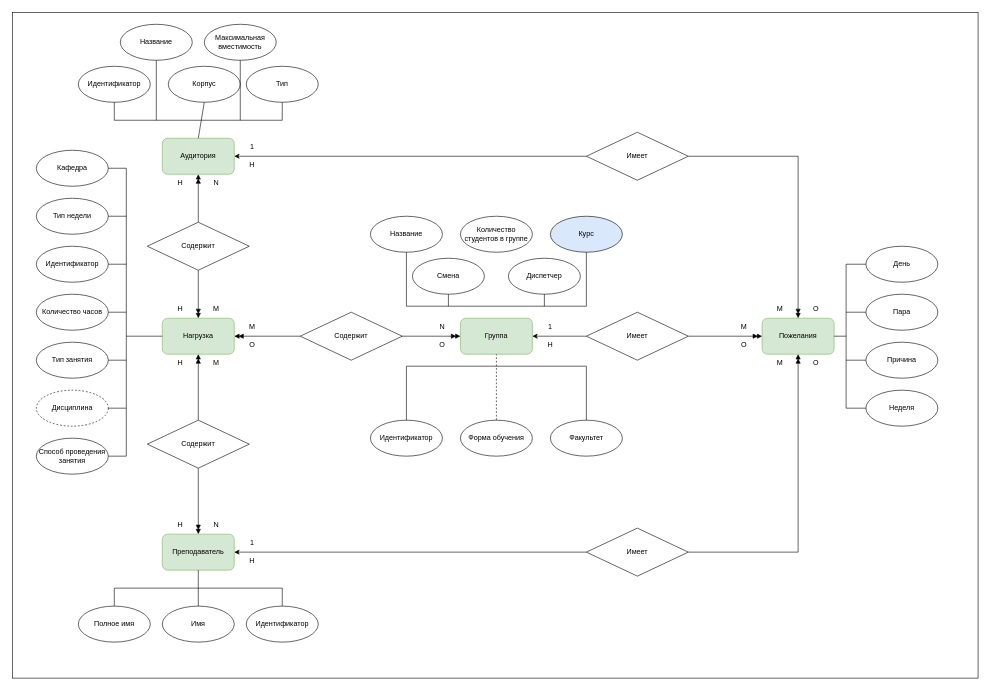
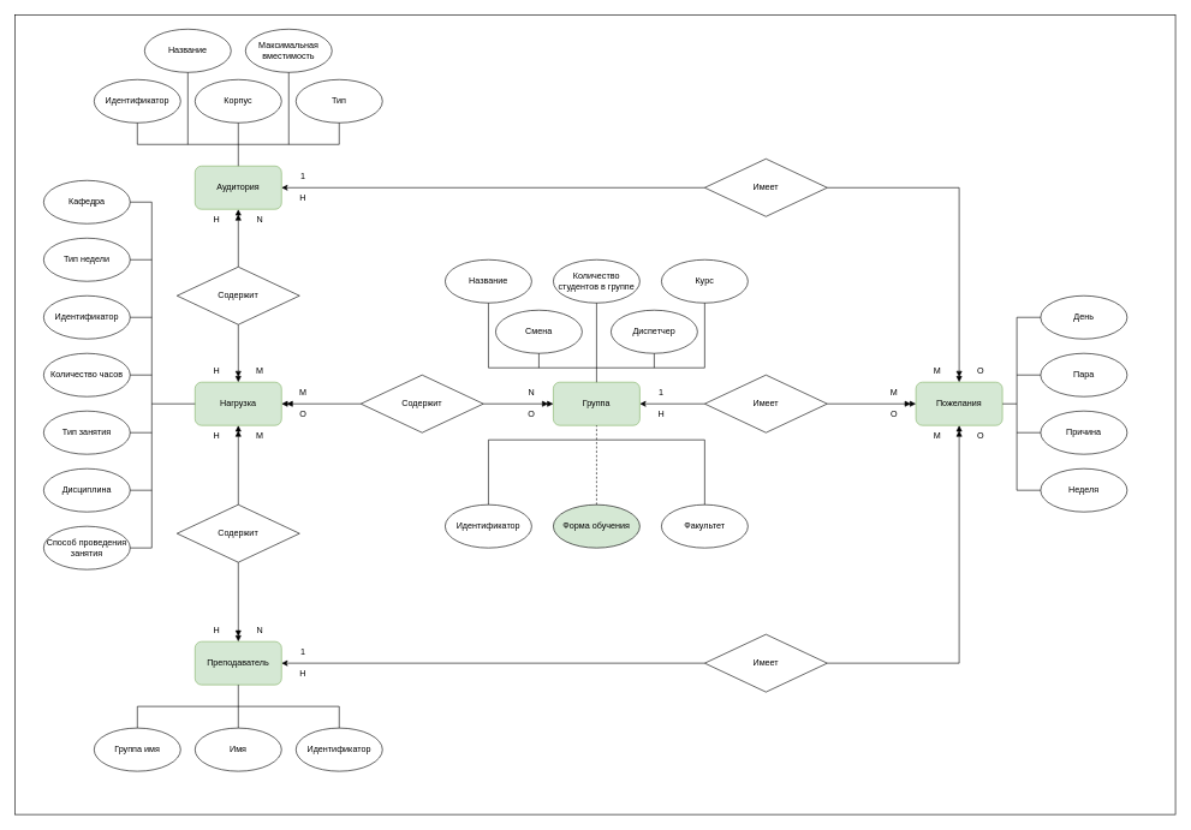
- <mxCell id="19" value="Корпус" style="ellipse;whiteSpace=wrap;html=1;" parent="1" vertex="1"><mxGeometry x="280" y="110" width="120" height="60" as="geometry" /></mxCell>
+ <mxCell id="19" value="Корпус" style="ellipse;whiteSpace=wrap;html=1;" parent="1" vertex="1"><mxGeometry x="270" y="110" width="120" height="60" as="geometry" /></mxCell>
- <mxCell id="24" value="Курс" style="ellipse;whiteSpace=wrap;html=1;fillColor=#dae8fc;" parent="1" vertex="1"><mxGeometry x="917" y="360" width="120" height="60" as="geometry" /></mxCell>
+ <mxCell id="24" value="Курс" style="ellipse;whiteSpace=wrap;html=1;" parent="1" vertex="1"><mxGeometry x="917" y="360" width="120" height="60" as="geometry" /></mxCell>
+ <mxCell id="53" value="" style="endArrow=none;html=1;rounded=0;entryX=0.5;entryY=1;entryDx=0;entryDy=0;exitX=0.5;exitY=0;exitDx=0;exitDy=0;" parent="1" source="4" target="9" edge="1"><mxGeometry width="50" height="50" relative="1" as="geometry"><mxPoint x="867" y="620" as="sourcePoint" /><mxPoint x="917" y="570" as="targetPoint" /></mxGeometry></mxCell>
- <mxCell id="29" value="Дисциплина" style="ellipse;whiteSpace=wrap;html=1;dashed=1;" parent="1" vertex="1"><mxGeometry x="60" y="650" width="120" height="60" as="geometry" /></mxCell>
+ <mxCell id="29" value="Дисциплина" style="ellipse;whiteSpace=wrap;html=1;" parent="1" vertex="1"><mxGeometry x="60" y="650" width="120" height="60" as="geometry" /></mxCell>
- <mxCell id="26" value="Форма обучения" style="ellipse;whiteSpace=wrap;html=1;" parent="1" vertex="1"><mxGeometry x="767" y="700" width="120" height="60" as="geometry" /></mxCell>
+ <mxCell id="26" value="Форма обучения" style="ellipse;whiteSpace=wrap;html=1;fillColor=#d5e8d4;" parent="1" vertex="1"><mxGeometry x="767" y="700" width="120" height="60" as="geometry" /></mxCell>
- <mxCell id="14" value="Полное имя" style="ellipse;whiteSpace=wrap;html=1;" parent="1" vertex="1"><mxGeometry x="130" y="1010" width="120" height="60" as="geometry" /></mxCell>
+ <mxCell id="14" value="Группа имя" style="ellipse;whiteSpace=wrap;html=1;" parent="1" vertex="1"><mxGeometry x="130" y="1010" width="120" height="60" as="geometry" /></mxCell>
